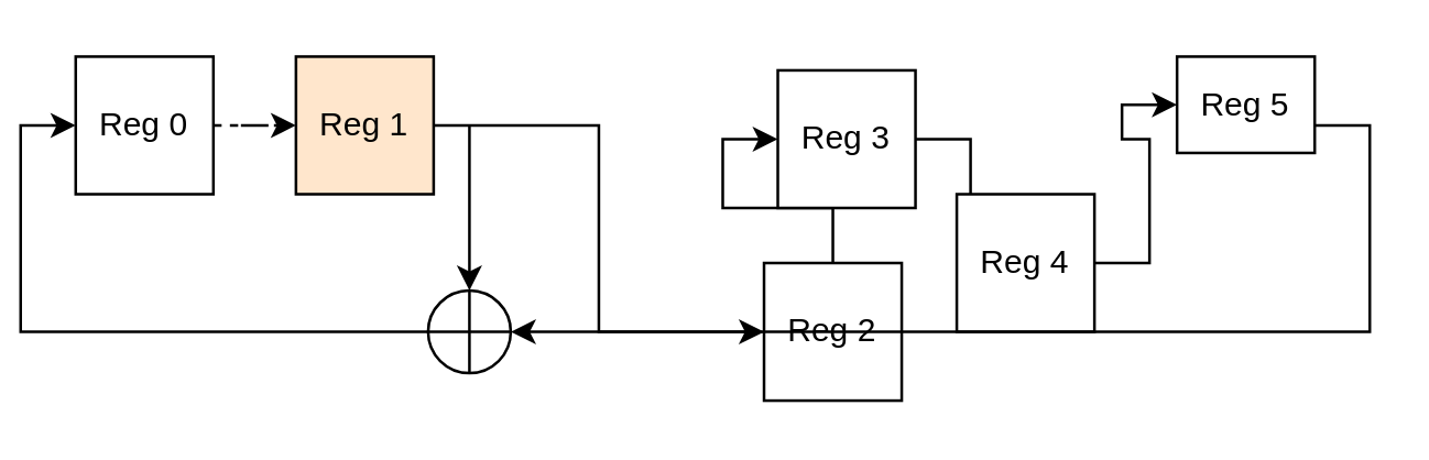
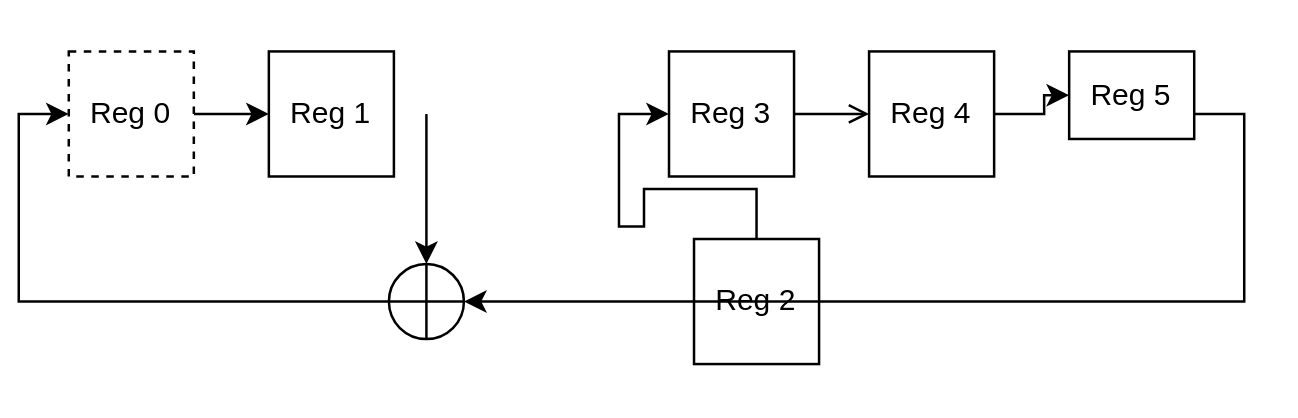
- <mxCell id="3" value="Reg 0" style="rounded=0;whiteSpace=wrap;html=1;" vertex="1" parent="1"><mxGeometry x="20" y="20" width="50" height="50" as="geometry" /></mxCell>
+ <mxCell id="3" value="Reg 0" style="rounded=0;whiteSpace=wrap;html=1;dashed=1;" vertex="1" parent="1"><mxGeometry x="20" y="20" width="50" height="50" as="geometry" /></mxCell>
- <mxCell id="2" style="edgeStyle=orthogonalEdgeStyle;rounded=0;orthogonalLoop=1;jettySize=auto;html=1;entryX=0;entryY=0.5;entryDx=0;entryDy=0;dashed=1;" edge="1" parent="1" source="3" target="5"><mxGeometry relative="1" as="geometry" /></mxCell>
+ <mxCell id="2" style="edgeStyle=orthogonalEdgeStyle;rounded=0;orthogonalLoop=1;jettySize=auto;html=1;entryX=0;entryY=0.5;entryDx=0;entryDy=0;" edge="1" parent="1" source="3" target="5"><mxGeometry relative="1" as="geometry" /></mxCell>
- <mxCell id="5" value="Reg 1" style="rounded=0;whiteSpace=wrap;html=1;fillColor=#ffe6cc;" vertex="1" parent="1"><mxGeometry x="100" y="20" width="50" height="50" as="geometry" /></mxCell>
+ <mxCell id="5" value="Reg 1" style="rounded=0;whiteSpace=wrap;html=1;" vertex="1" parent="1"><mxGeometry x="100" y="20" width="50" height="50" as="geometry" /></mxCell>
- <mxCell id="9" value="Reg 3" style="rounded=0;whiteSpace=wrap;html=1;" vertex="1" parent="1"><mxGeometry x="275" y="25" width="50" height="50" as="geometry" /></mxCell>
+ <mxCell id="9" value="Reg 3" style="rounded=0;whiteSpace=wrap;html=1;" vertex="1" parent="1"><mxGeometry x="260" y="20" width="50" height="50" as="geometry" /></mxCell>
- <mxCell id="4" style="edgeStyle=orthogonalEdgeStyle;rounded=0;orthogonalLoop=1;jettySize=auto;html=1;entryX=0;entryY=0.5;entryDx=0;entryDy=0;" edge="1" parent="1" source="5" target="7"><mxGeometry relative="1" as="geometry" /></mxCell>
- <mxCell id="11" value="Reg 4" style="rounded=0;whiteSpace=wrap;html=1;" vertex="1" parent="1"><mxGeometry x="340" y="70" width="50" height="50" as="geometry" /></mxCell>
+ <mxCell id="11" value="Reg 4" style="rounded=0;whiteSpace=wrap;html=1;" vertex="1" parent="1"><mxGeometry x="340" y="20" width="50" height="50" as="geometry" /></mxCell>
